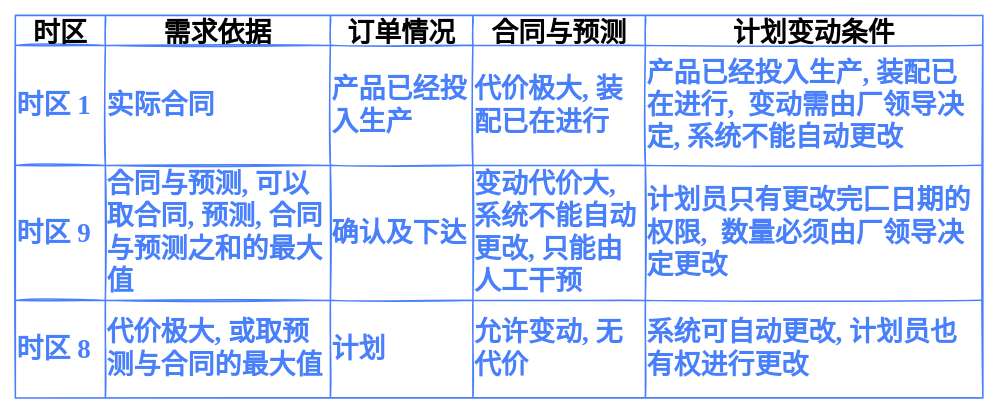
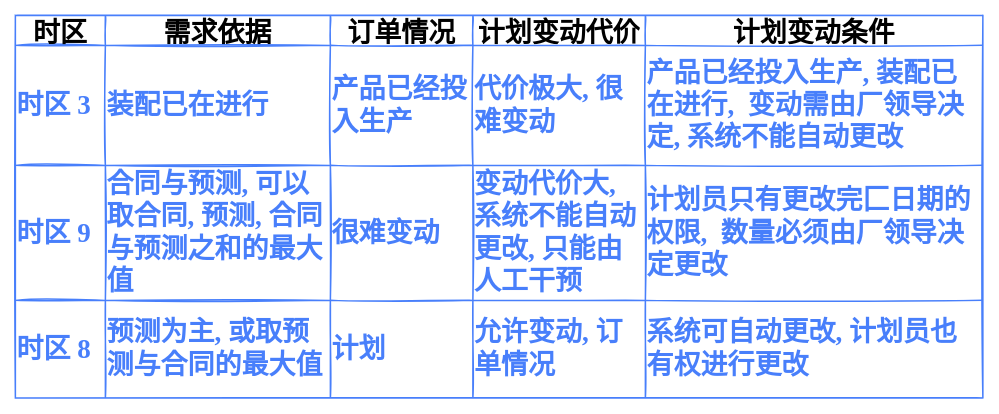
- <mxCell id="7" value="合同与预测" style="shape=partialRectangle;html=1;whiteSpace=wrap;connectable=0;fillColor=none;top=0;left=0;bottom=0;right=0;overflow=hidden;sketch=1;fontFamily=FZJingLeiS-R-GB;fontSize=36;fontColor=#000000;strokeColor=#487FFB;strokeWidth=2;fontStyle=1" vertex="1" parent="3"><mxGeometry x="610" width="230" height="40" as="geometry"><mxRectangle width="230" height="40" as="alternateBounds" /></mxGeometry></mxCell>
+ <mxCell id="7" value="计划变动代价" style="shape=partialRectangle;html=1;whiteSpace=wrap;connectable=0;fillColor=none;top=0;left=0;bottom=0;right=0;overflow=hidden;sketch=1;fontFamily=FZJingLeiS-R-GB;fontSize=36;fontColor=#000000;strokeColor=#487FFB;strokeWidth=2;fontStyle=1" vertex="1" parent="3"><mxGeometry x="610" width="230" height="40" as="geometry"><mxRectangle width="230" height="40" as="alternateBounds" /></mxGeometry></mxCell>
- <mxCell id="10" value="时区 1" style="shape=partialRectangle;html=1;whiteSpace=wrap;connectable=0;fillColor=none;top=0;left=0;bottom=0;right=0;overflow=hidden;sketch=1;fontFamily=FZJingLeiS-R-GB;fontSize=36;fontColor=#487FFB;strokeColor=#487FFB;strokeWidth=2;fontStyle=1;align=left;" vertex="1" parent="9"><mxGeometry width="120" height="160" as="geometry"><mxRectangle width="120" height="160" as="alternateBounds" /></mxGeometry></mxCell>
+ <mxCell id="10" value="时区 3" style="shape=partialRectangle;html=1;whiteSpace=wrap;connectable=0;fillColor=none;top=0;left=0;bottom=0;right=0;overflow=hidden;sketch=1;fontFamily=FZJingLeiS-R-GB;fontSize=36;fontColor=#487FFB;strokeColor=#487FFB;strokeWidth=2;fontStyle=1;align=left;" vertex="1" parent="9"><mxGeometry width="120" height="160" as="geometry"><mxRectangle width="120" height="160" as="alternateBounds" /></mxGeometry></mxCell>
- <mxCell id="11" value="实际合同" style="shape=partialRectangle;html=1;whiteSpace=wrap;connectable=0;fillColor=none;top=0;left=0;bottom=0;right=0;overflow=hidden;sketch=1;fontFamily=FZJingLeiS-R-GB;fontSize=36;fontColor=#487FFB;strokeColor=#487FFB;strokeWidth=2;fontStyle=1;align=left;" vertex="1" parent="9"><mxGeometry x="120" width="300" height="160" as="geometry"><mxRectangle width="300" height="160" as="alternateBounds" /></mxGeometry></mxCell>
+ <mxCell id="11" value="装配已在进行" style="shape=partialRectangle;html=1;whiteSpace=wrap;connectable=0;fillColor=none;top=0;left=0;bottom=0;right=0;overflow=hidden;sketch=1;fontFamily=FZJingLeiS-R-GB;fontSize=36;fontColor=#487FFB;strokeColor=#487FFB;strokeWidth=2;fontStyle=1;align=left;" vertex="1" parent="9"><mxGeometry x="120" width="300" height="160" as="geometry"><mxRectangle width="300" height="160" as="alternateBounds" /></mxGeometry></mxCell>
- <mxCell id="13" value="&lt;b&gt;代价极大, 装配已在进行&lt;/b&gt;" style="shape=partialRectangle;html=1;whiteSpace=wrap;connectable=0;fillColor=none;top=0;left=0;bottom=0;right=0;overflow=hidden;sketch=1;fontFamily=FZJingLeiS-R-GB;fontSize=36;fontColor=#487FFB;strokeColor=#487FFB;strokeWidth=2;fontStyle=1;align=left;" vertex="1" parent="9"><mxGeometry x="610" width="230" height="160" as="geometry"><mxRectangle width="230" height="160" as="alternateBounds" /></mxGeometry></mxCell>
+ <mxCell id="13" value="&lt;b&gt;代价极大, 很难变动&lt;/b&gt;" style="shape=partialRectangle;html=1;whiteSpace=wrap;connectable=0;fillColor=none;top=0;left=0;bottom=0;right=0;overflow=hidden;sketch=1;fontFamily=FZJingLeiS-R-GB;fontSize=36;fontColor=#487FFB;strokeColor=#487FFB;strokeWidth=2;fontStyle=1;align=left;" vertex="1" parent="9"><mxGeometry x="610" width="230" height="160" as="geometry"><mxRectangle width="230" height="160" as="alternateBounds" /></mxGeometry></mxCell>
- <mxCell id="18" value="确认及下达" style="shape=partialRectangle;html=1;whiteSpace=wrap;connectable=0;fillColor=none;top=0;left=0;bottom=0;right=0;overflow=hidden;sketch=1;fontFamily=FZJingLeiS-R-GB;fontSize=36;fontColor=#487FFB;strokeColor=#487FFB;strokeWidth=2;fontStyle=1;align=left;" vertex="1" parent="15"><mxGeometry x="420" width="190" height="180" as="geometry"><mxRectangle width="190" height="180" as="alternateBounds" /></mxGeometry></mxCell>
+ <mxCell id="18" value="很难变动" style="shape=partialRectangle;html=1;whiteSpace=wrap;connectable=0;fillColor=none;top=0;left=0;bottom=0;right=0;overflow=hidden;sketch=1;fontFamily=FZJingLeiS-R-GB;fontSize=36;fontColor=#487FFB;strokeColor=#487FFB;strokeWidth=2;fontStyle=1;align=left;" vertex="1" parent="15"><mxGeometry x="420" width="190" height="180" as="geometry"><mxRectangle width="190" height="180" as="alternateBounds" /></mxGeometry></mxCell>
- <mxCell id="23" value="&lt;b&gt;代价极大, 或取预测与合同的最大值&lt;/b&gt;" style="shape=partialRectangle;html=1;whiteSpace=wrap;connectable=0;fillColor=none;top=0;left=0;bottom=0;right=0;overflow=hidden;sketch=1;fontFamily=FZJingLeiS-R-GB;fontSize=36;fontColor=#487FFB;strokeColor=#487FFB;strokeWidth=2;fontStyle=1;align=left;" vertex="1" parent="21"><mxGeometry x="120" width="300" height="130" as="geometry"><mxRectangle width="300" height="130" as="alternateBounds" /></mxGeometry></mxCell>
+ <mxCell id="23" value="&lt;b&gt;预测为主, 或取预测与合同的最大值&lt;/b&gt;" style="shape=partialRectangle;html=1;whiteSpace=wrap;connectable=0;fillColor=none;top=0;left=0;bottom=0;right=0;overflow=hidden;sketch=1;fontFamily=FZJingLeiS-R-GB;fontSize=36;fontColor=#487FFB;strokeColor=#487FFB;strokeWidth=2;fontStyle=1;align=left;" vertex="1" parent="21"><mxGeometry x="120" width="300" height="130" as="geometry"><mxRectangle width="300" height="130" as="alternateBounds" /></mxGeometry></mxCell>
- <mxCell id="25" value="&lt;b&gt;允许变动, 无代价&lt;/b&gt;" style="shape=partialRectangle;html=1;whiteSpace=wrap;connectable=0;fillColor=none;top=0;left=0;bottom=0;right=0;overflow=hidden;pointerEvents=1;sketch=1;fontFamily=FZJingLeiS-R-GB;fontSize=36;fontColor=#487FFB;strokeColor=#487FFB;strokeWidth=2;fontStyle=1;align=left;" vertex="1" parent="21"><mxGeometry x="610" width="230" height="130" as="geometry"><mxRectangle width="230" height="130" as="alternateBounds" /></mxGeometry></mxCell>
+ <mxCell id="25" value="&lt;b&gt;允许变动, 订单情况&lt;/b&gt;" style="shape=partialRectangle;html=1;whiteSpace=wrap;connectable=0;fillColor=none;top=0;left=0;bottom=0;right=0;overflow=hidden;pointerEvents=1;sketch=1;fontFamily=FZJingLeiS-R-GB;fontSize=36;fontColor=#487FFB;strokeColor=#487FFB;strokeWidth=2;fontStyle=1;align=left;" vertex="1" parent="21"><mxGeometry x="610" width="230" height="130" as="geometry"><mxRectangle width="230" height="130" as="alternateBounds" /></mxGeometry></mxCell>
